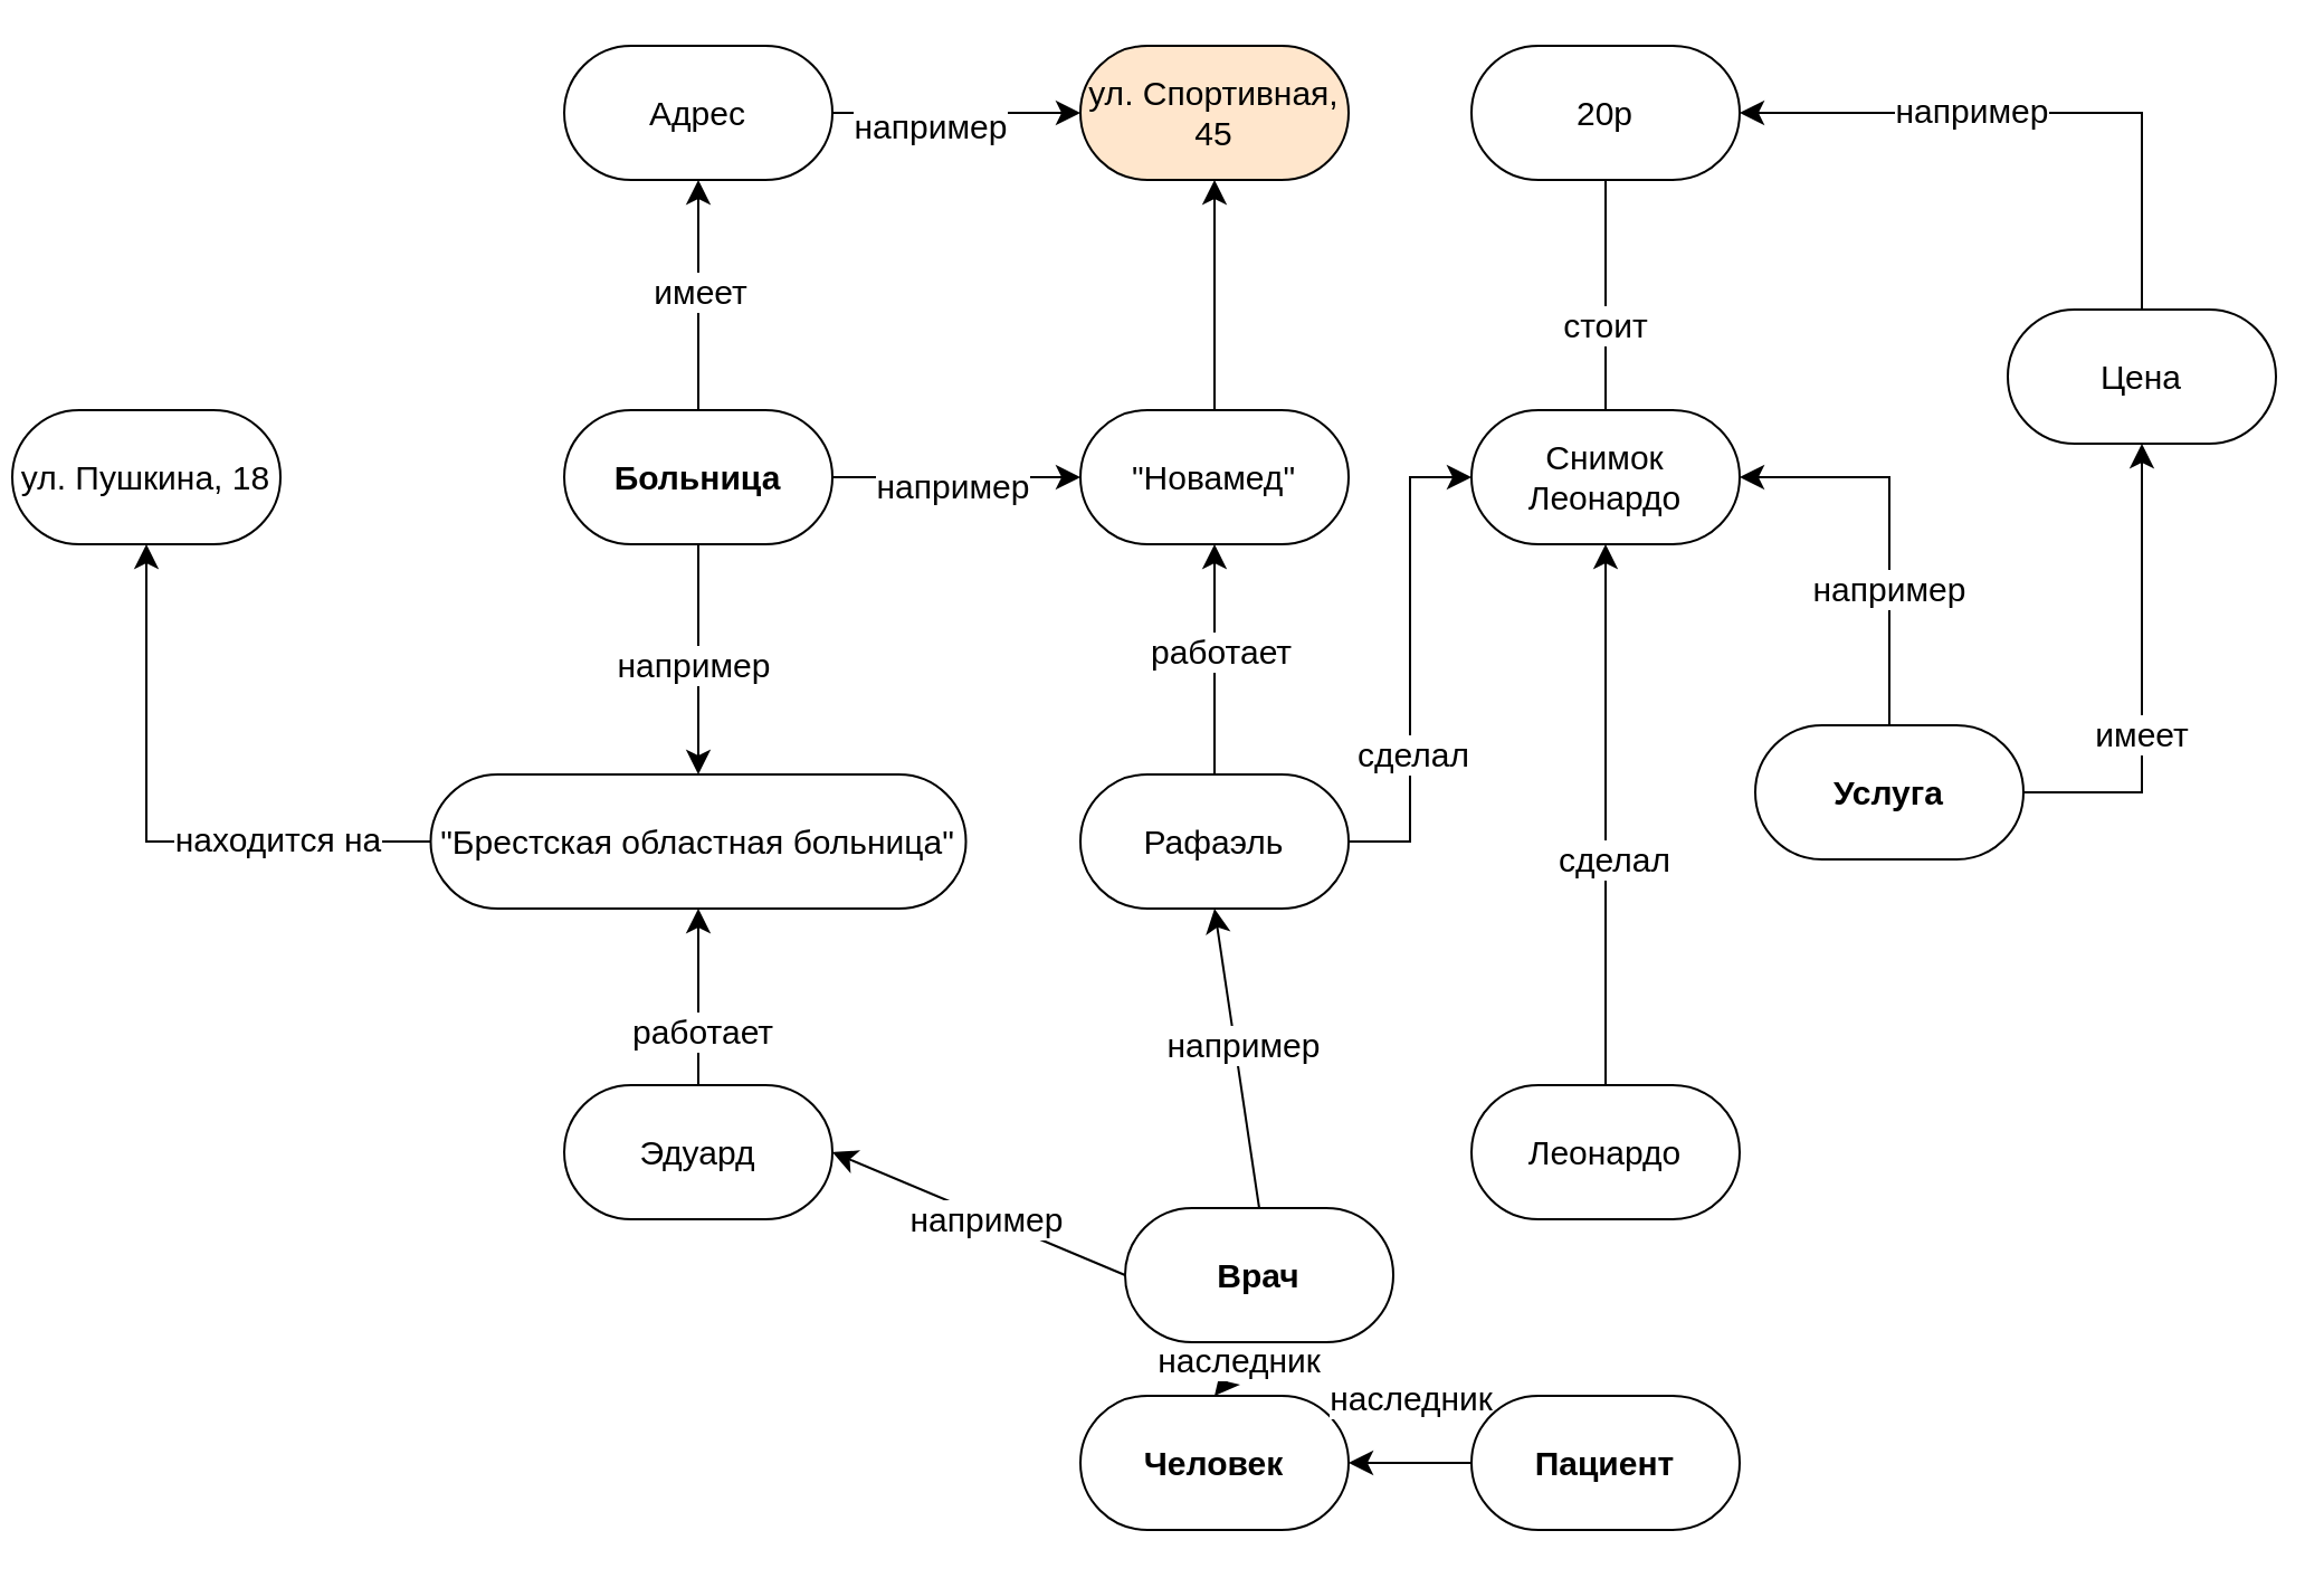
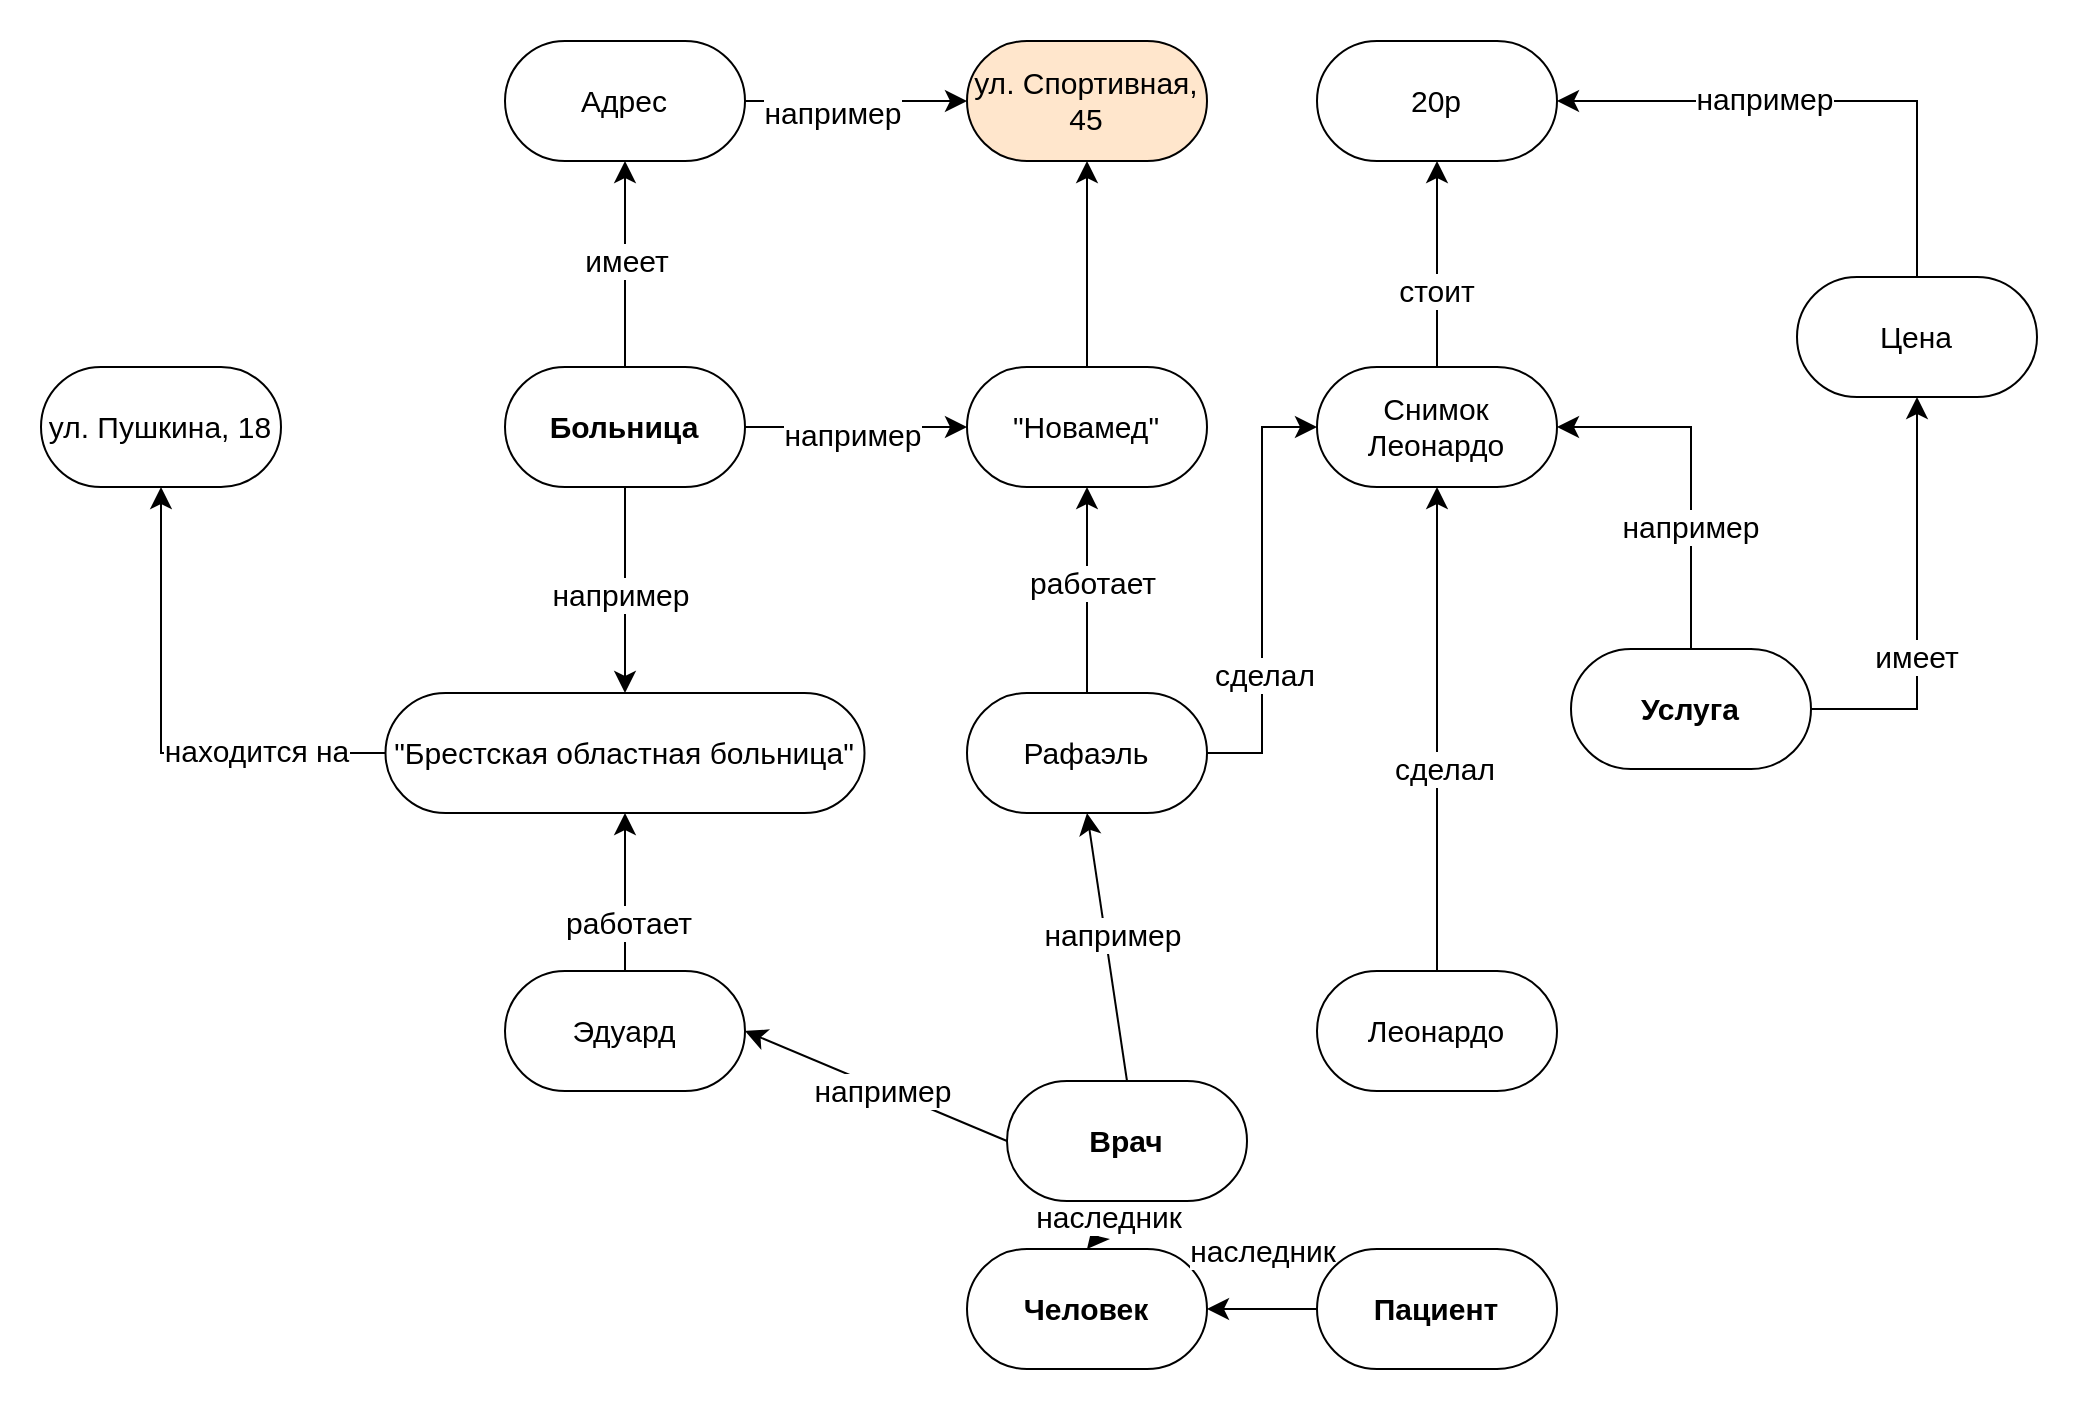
- <mxCell id="50" style="edgeStyle=orthogonalEdgeStyle;rounded=0;orthogonalLoop=1;jettySize=auto;html=1;exitX=0.5;exitY=0;exitDx=0;exitDy=0;entryX=0.5;entryY=1;entryDx=0;entryDy=0;fontSize=15;startSize=8;endSize=8;endArrow=none;" edge="1" parent="1" source="52" target="46"><mxGeometry relative="1" as="geometry" /></mxCell>
+ <mxCell id="50" style="edgeStyle=orthogonalEdgeStyle;rounded=0;orthogonalLoop=1;jettySize=auto;html=1;exitX=0.5;exitY=0;exitDx=0;exitDy=0;entryX=0.5;entryY=1;entryDx=0;entryDy=0;fontSize=15;startSize=8;endSize=8;" edge="1" parent="1" source="52" target="46"><mxGeometry relative="1" as="geometry" /></mxCell>
- <mxCell id="37" value="ул. Пушкина, 18" style="rounded=1;whiteSpace=wrap;html=1;arcSize=50;fontSize=15;" vertex="1" parent="1"><mxGeometry x="5" y="183" width="120" height="60" as="geometry" /></mxCell>
+ <mxCell id="37" value="ул. Пушкина, 18" style="rounded=1;whiteSpace=wrap;html=1;arcSize=50;fontSize=15;" vertex="1" parent="1"><mxGeometry x="20" y="183" width="120" height="60" as="geometry" /></mxCell>
